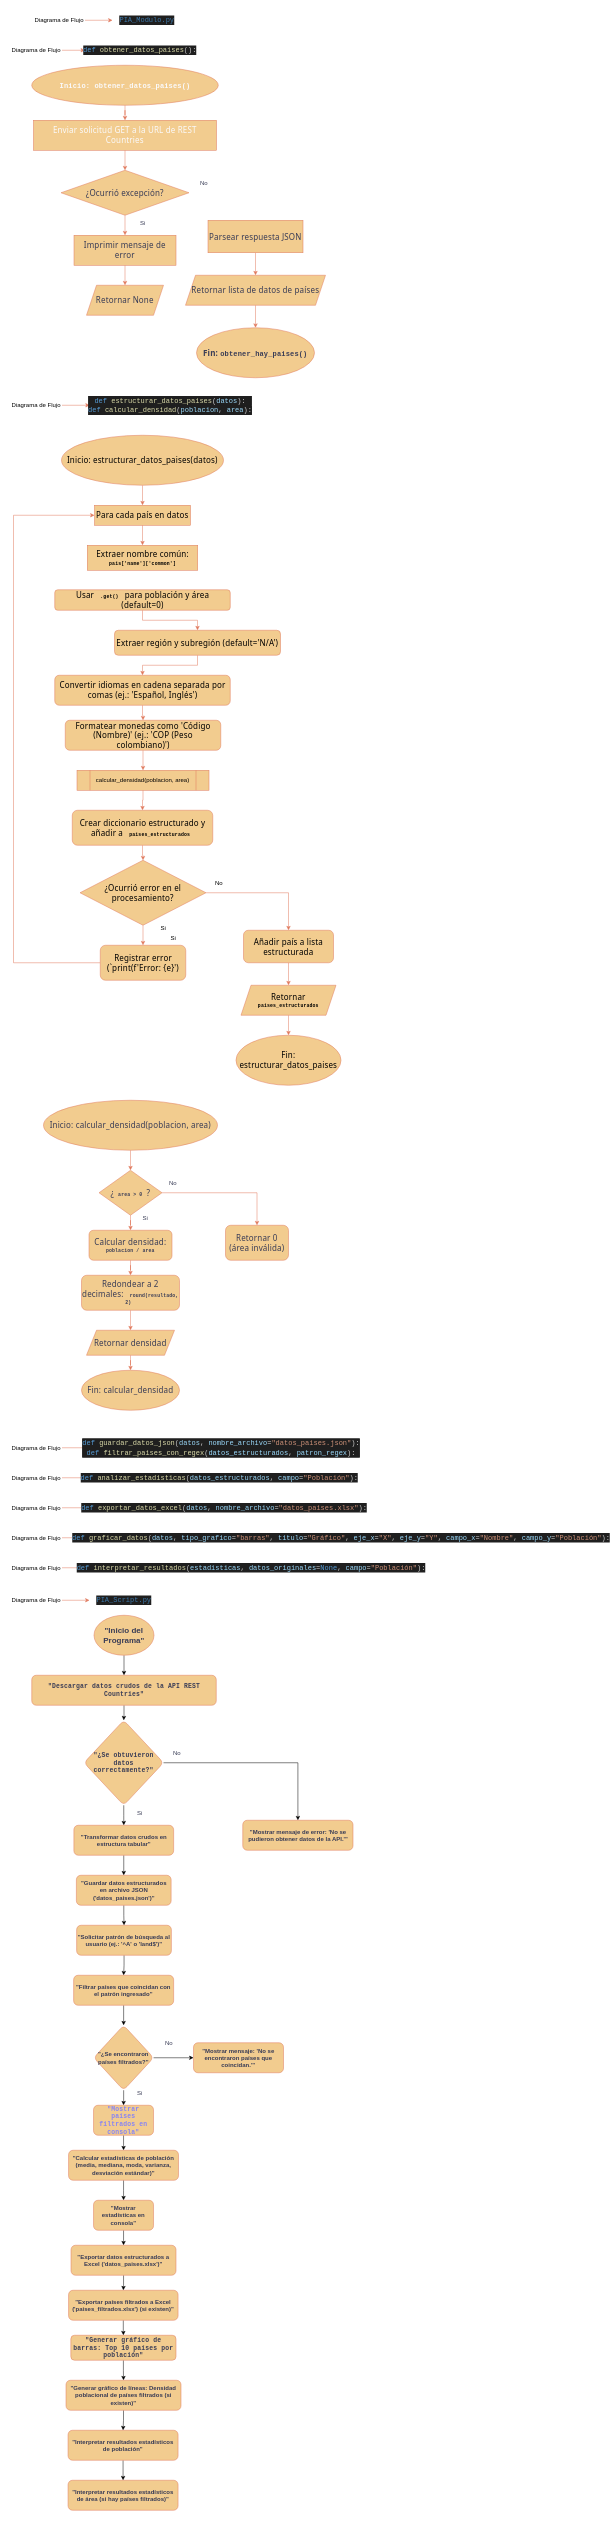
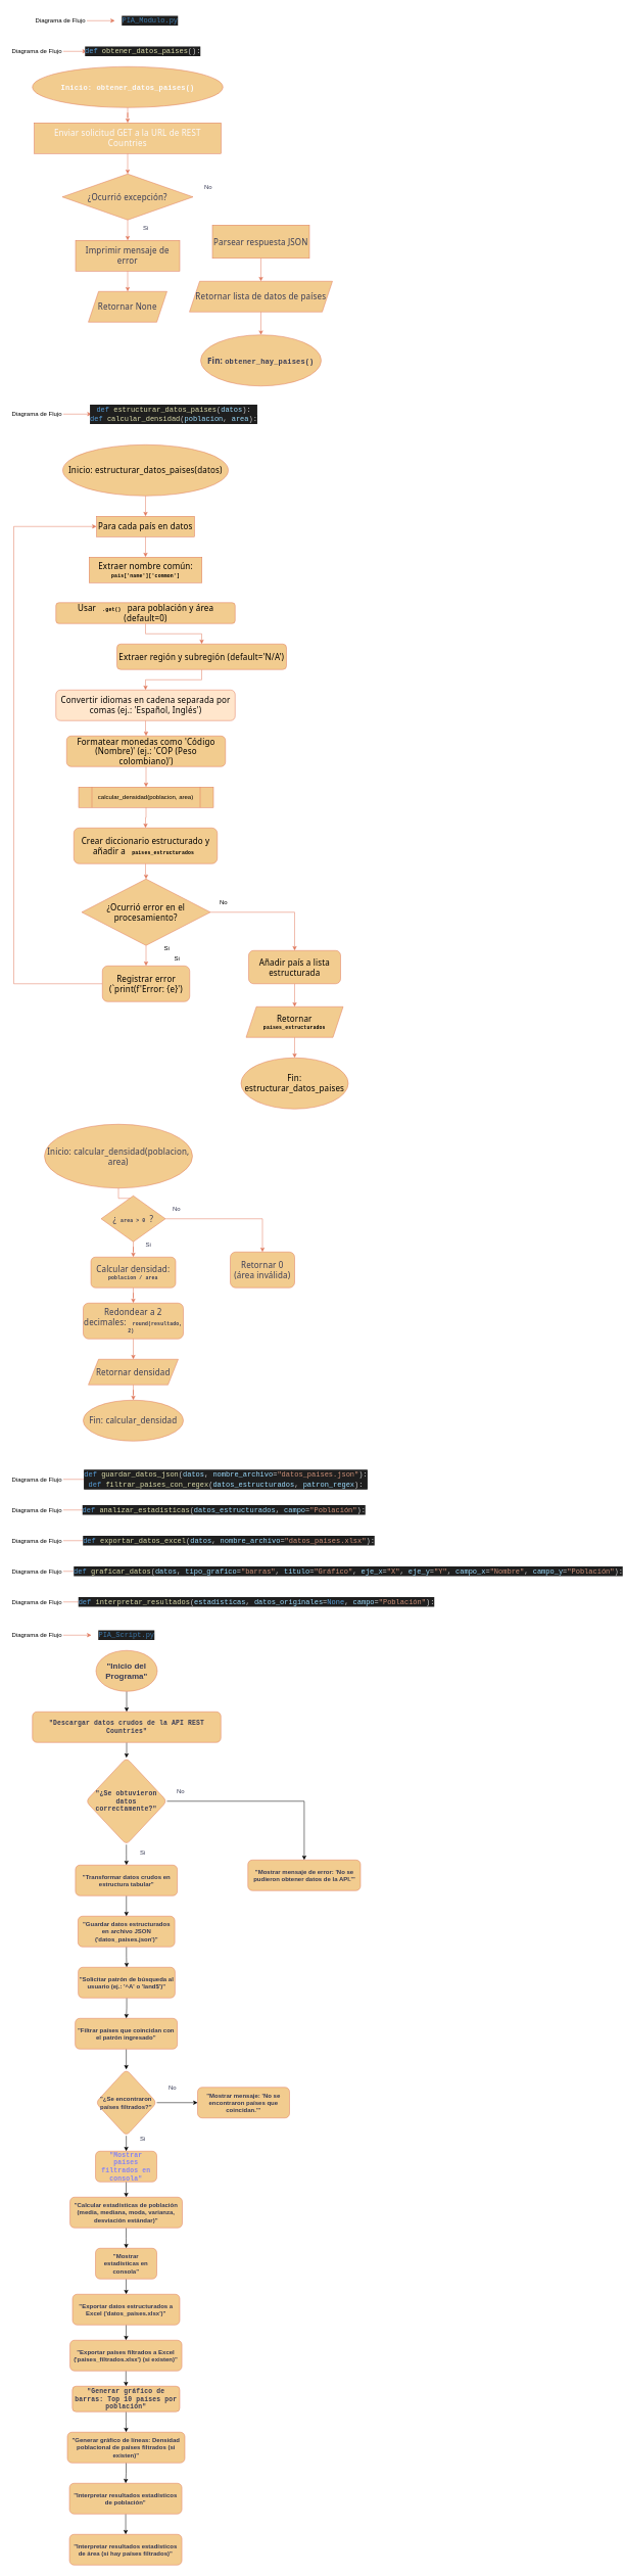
- <mxCell id="49" value="&lt;span style=&quot;font-family: system-ui, ui-sans-serif, -apple-system, BlinkMacSystemFont, sans-serif, Inter, NotoSansHans; font-size: 16px; letter-spacing: 0.32px; text-align: left; white-space-collapse: preserve-breaks;&quot;&gt;Convertir idiomas en cadena separada por comas (ej.: 'Español, Inglés')&lt;/span&gt;" style="rounded=1;whiteSpace=wrap;html=1;hachureGap=4;strokeColor=#E07A5F;fontFamily=Architects Daughter;fontSource=https%3A%2F%2Ffonts.googleapis.com%2Fcss%3Ffamily%3DArchitects%2BDaughter;fontColor=light-dark(#000000,#FFB570);fillColor=#F2CC8F;labelBackgroundColor=none;" parent="1" vertex="1"><mxGeometry x="108.5" y="1350" width="351" height="60" as="geometry" /></mxCell>
+ <mxCell id="49" value="&lt;span style=&quot;font-family: system-ui, ui-sans-serif, -apple-system, BlinkMacSystemFont, sans-serif, Inter, NotoSansHans; font-size: 16px; letter-spacing: 0.32px; text-align: left; white-space-collapse: preserve-breaks;&quot;&gt;Convertir idiomas en cadena separada por comas (ej.: 'Español, Inglés')&lt;/span&gt;" style="rounded=1;whiteSpace=wrap;html=1;hachureGap=4;strokeColor=#E07A5F;fontFamily=Architects Daughter;fontSource=https%3A%2F%2Ffonts.googleapis.com%2Fcss%3Ffamily%3DArchitects%2BDaughter;fontColor=light-dark(#000000,#FFB570);fillColor=#ffe6cc;labelBackgroundColor=none;" parent="1" vertex="1"><mxGeometry x="108.5" y="1350" width="351" height="60" as="geometry" /></mxCell>
- <mxCell id="69" value="&lt;span style=&quot;font-family: system-ui, ui-sans-serif, -apple-system, BlinkMacSystemFont, sans-serif, Inter, NotoSansHans; font-size: 16px; letter-spacing: 0.32px; text-align: left; white-space-collapse: preserve-breaks;&quot;&gt;Inicio: calcular_densidad(poblacion, area)&lt;/span&gt;" style="ellipse;whiteSpace=wrap;html=1;strokeColor=#E07A5F;fontColor=light-dark(#393C56,#FFB570);fillColor=#F2CC8F;labelBackgroundColor=none;rounded=0;" parent="1" vertex="1"><mxGeometry x="86" y="2200" width="348" height="100" as="geometry" /></mxCell>
+ <mxCell id="69" value="&lt;span style=&quot;font-family: system-ui, ui-sans-serif, -apple-system, BlinkMacSystemFont, sans-serif, Inter, NotoSansHans; font-size: 16px; letter-spacing: 0.32px; text-align: left; white-space-collapse: preserve-breaks;&quot;&gt;Inicio: calcular_densidad(poblacion, area)&lt;/span&gt;" style="ellipse;whiteSpace=wrap;html=1;strokeColor=#E07A5F;fontColor=light-dark(#393C56,#FFB570);fillColor=#F2CC8F;labelBackgroundColor=none;rounded=0;" parent="1" vertex="1"><mxGeometry x="86" y="2200" width="290" height="125" as="geometry" /></mxCell>
